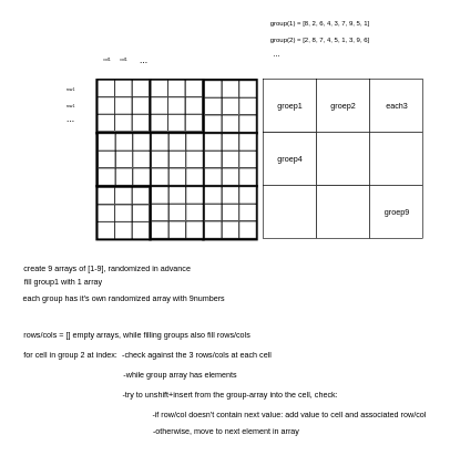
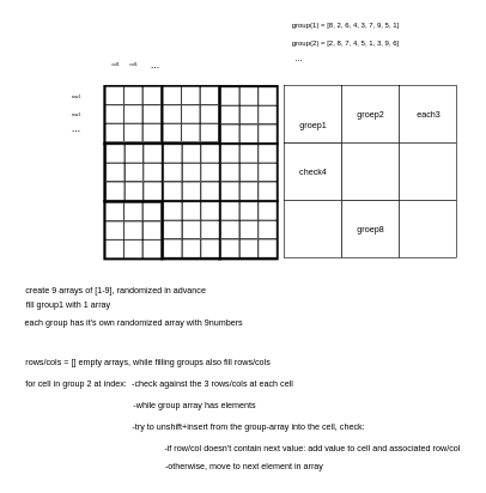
- <mxCell id="113" value="groep1" style="text;html=1;align=center;verticalAlign=middle;resizable=0;points=[];autosize=1;strokeColor=none;fillColor=none;" vertex="1" parent="1"><mxGeometry x="404.5" y="144" width="60" height="30" as="geometry" /></mxCell>
+ <mxCell id="113" value="groep1" style="text;html=1;align=center;verticalAlign=middle;resizable=0;points=[];autosize=1;strokeColor=none;fillColor=none;" vertex="1" parent="1"><mxGeometry x="404.5" y="159" width="60" height="30" as="geometry" /></mxCell>
- <mxCell id="110" value="groep4" style="text;html=1;align=center;verticalAlign=middle;resizable=0;points=[];autosize=1;strokeColor=none;fillColor=none;" vertex="1" parent="1"><mxGeometry x="404.5" y="225" width="60" height="30" as="geometry" /></mxCell>
+ <mxCell id="110" value="check4" style="text;html=1;align=center;verticalAlign=middle;resizable=0;points=[];autosize=1;strokeColor=none;fillColor=none;" vertex="1" parent="1"><mxGeometry x="404.5" y="225" width="60" height="30" as="geometry" /></mxCell>
+ <mxCell id="111" value="groep8" style="text;html=1;align=center;verticalAlign=middle;resizable=0;points=[];autosize=1;strokeColor=none;fillColor=none;" vertex="1" parent="1"><mxGeometry x="484.5" y="304" width="60" height="30" as="geometry" /></mxCell>
- <mxCell id="112" value="groep9" style="text;html=1;align=center;verticalAlign=middle;resizable=0;points=[];autosize=1;strokeColor=none;fillColor=none;" vertex="1" parent="1"><mxGeometry x="565.5" y="304" width="60" height="30" as="geometry" /></mxCell>
